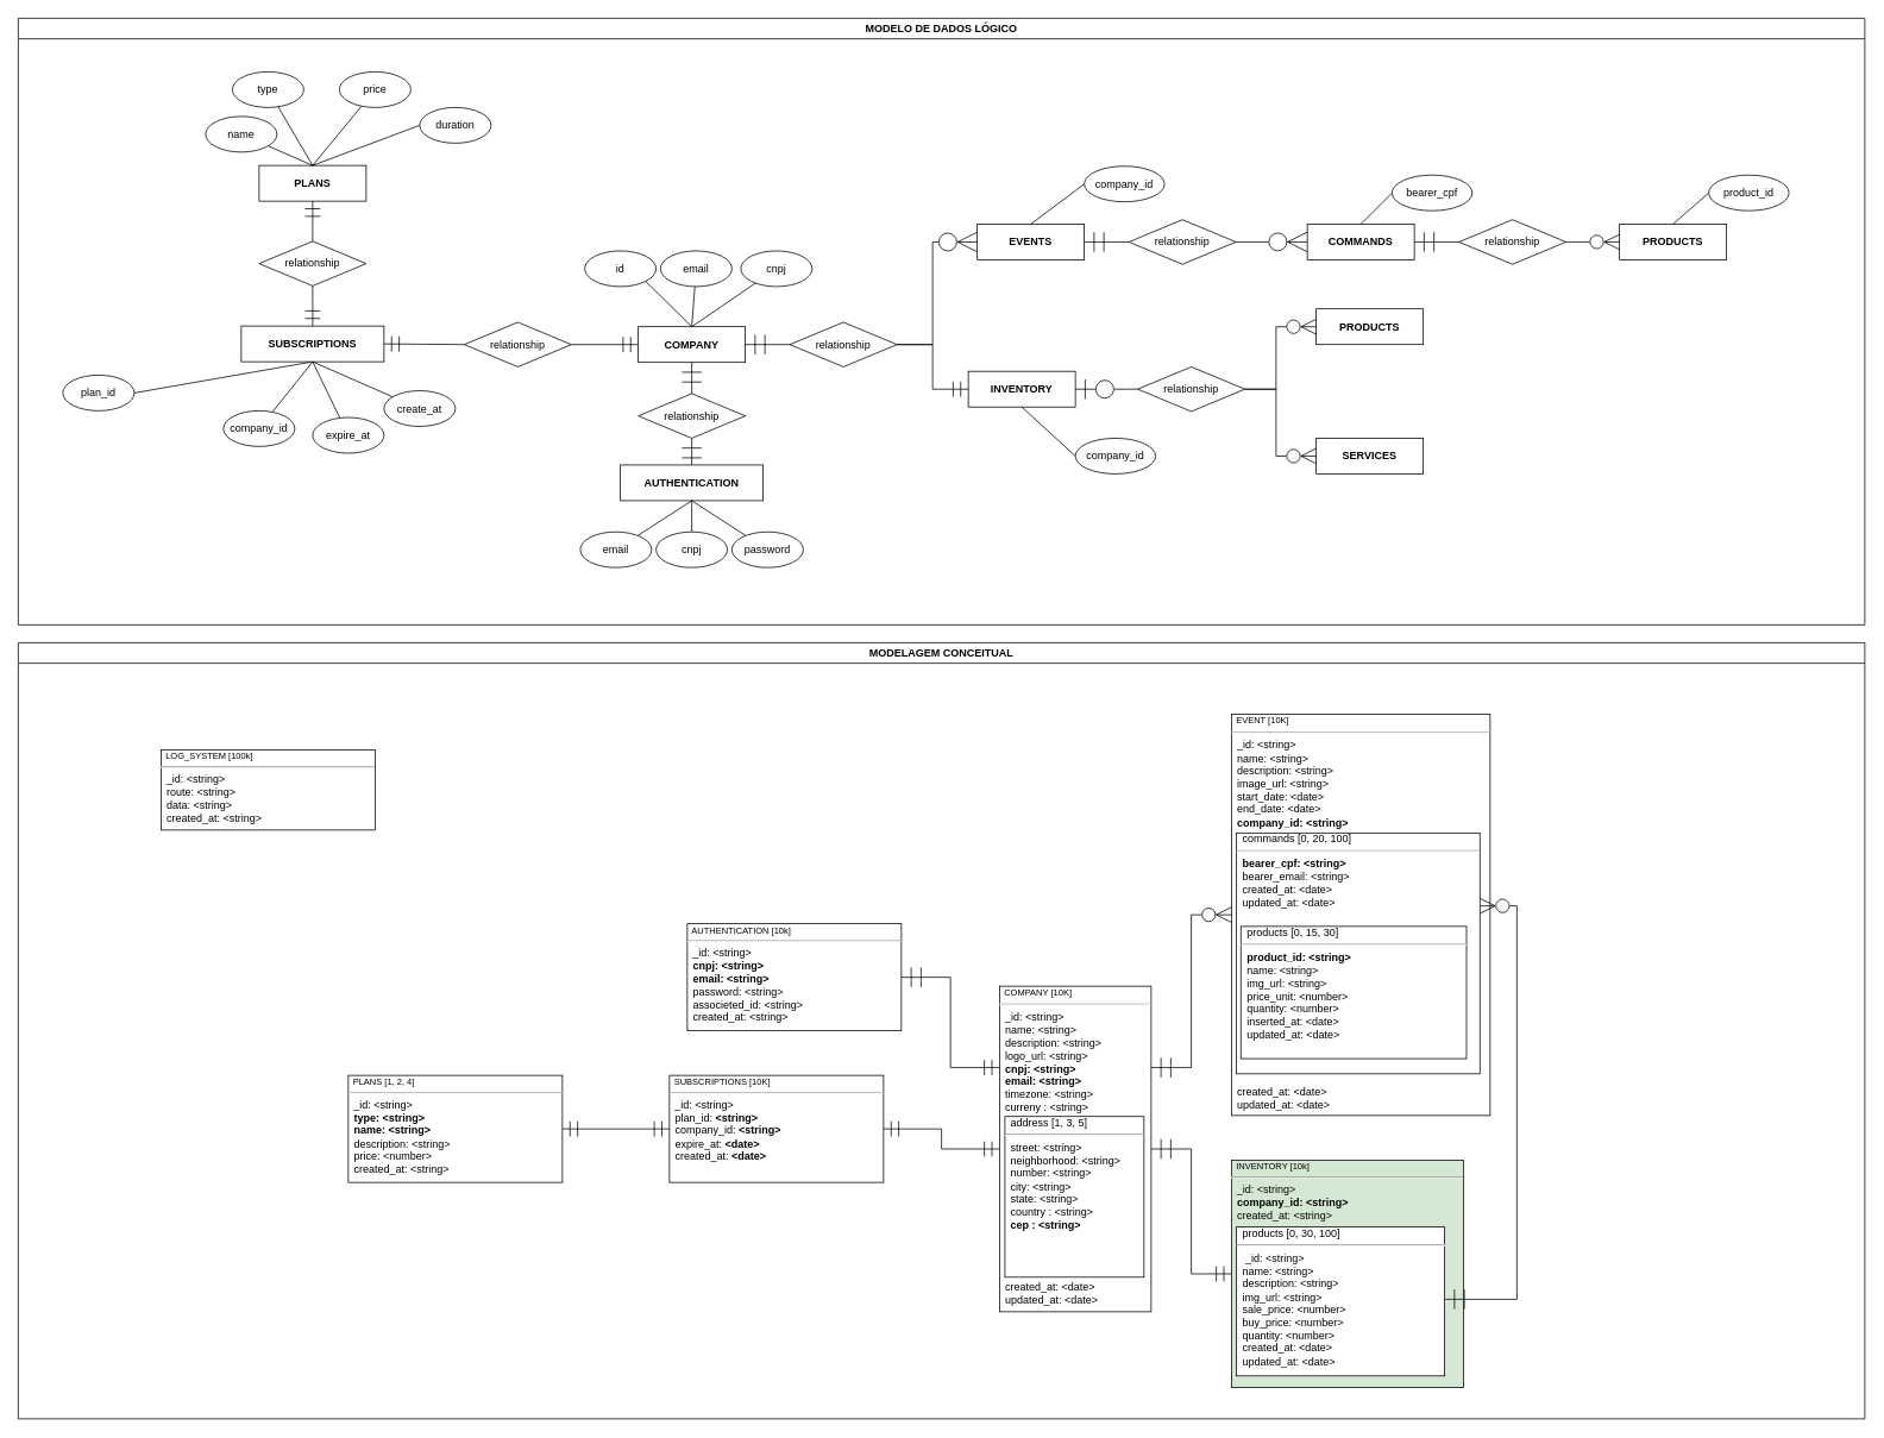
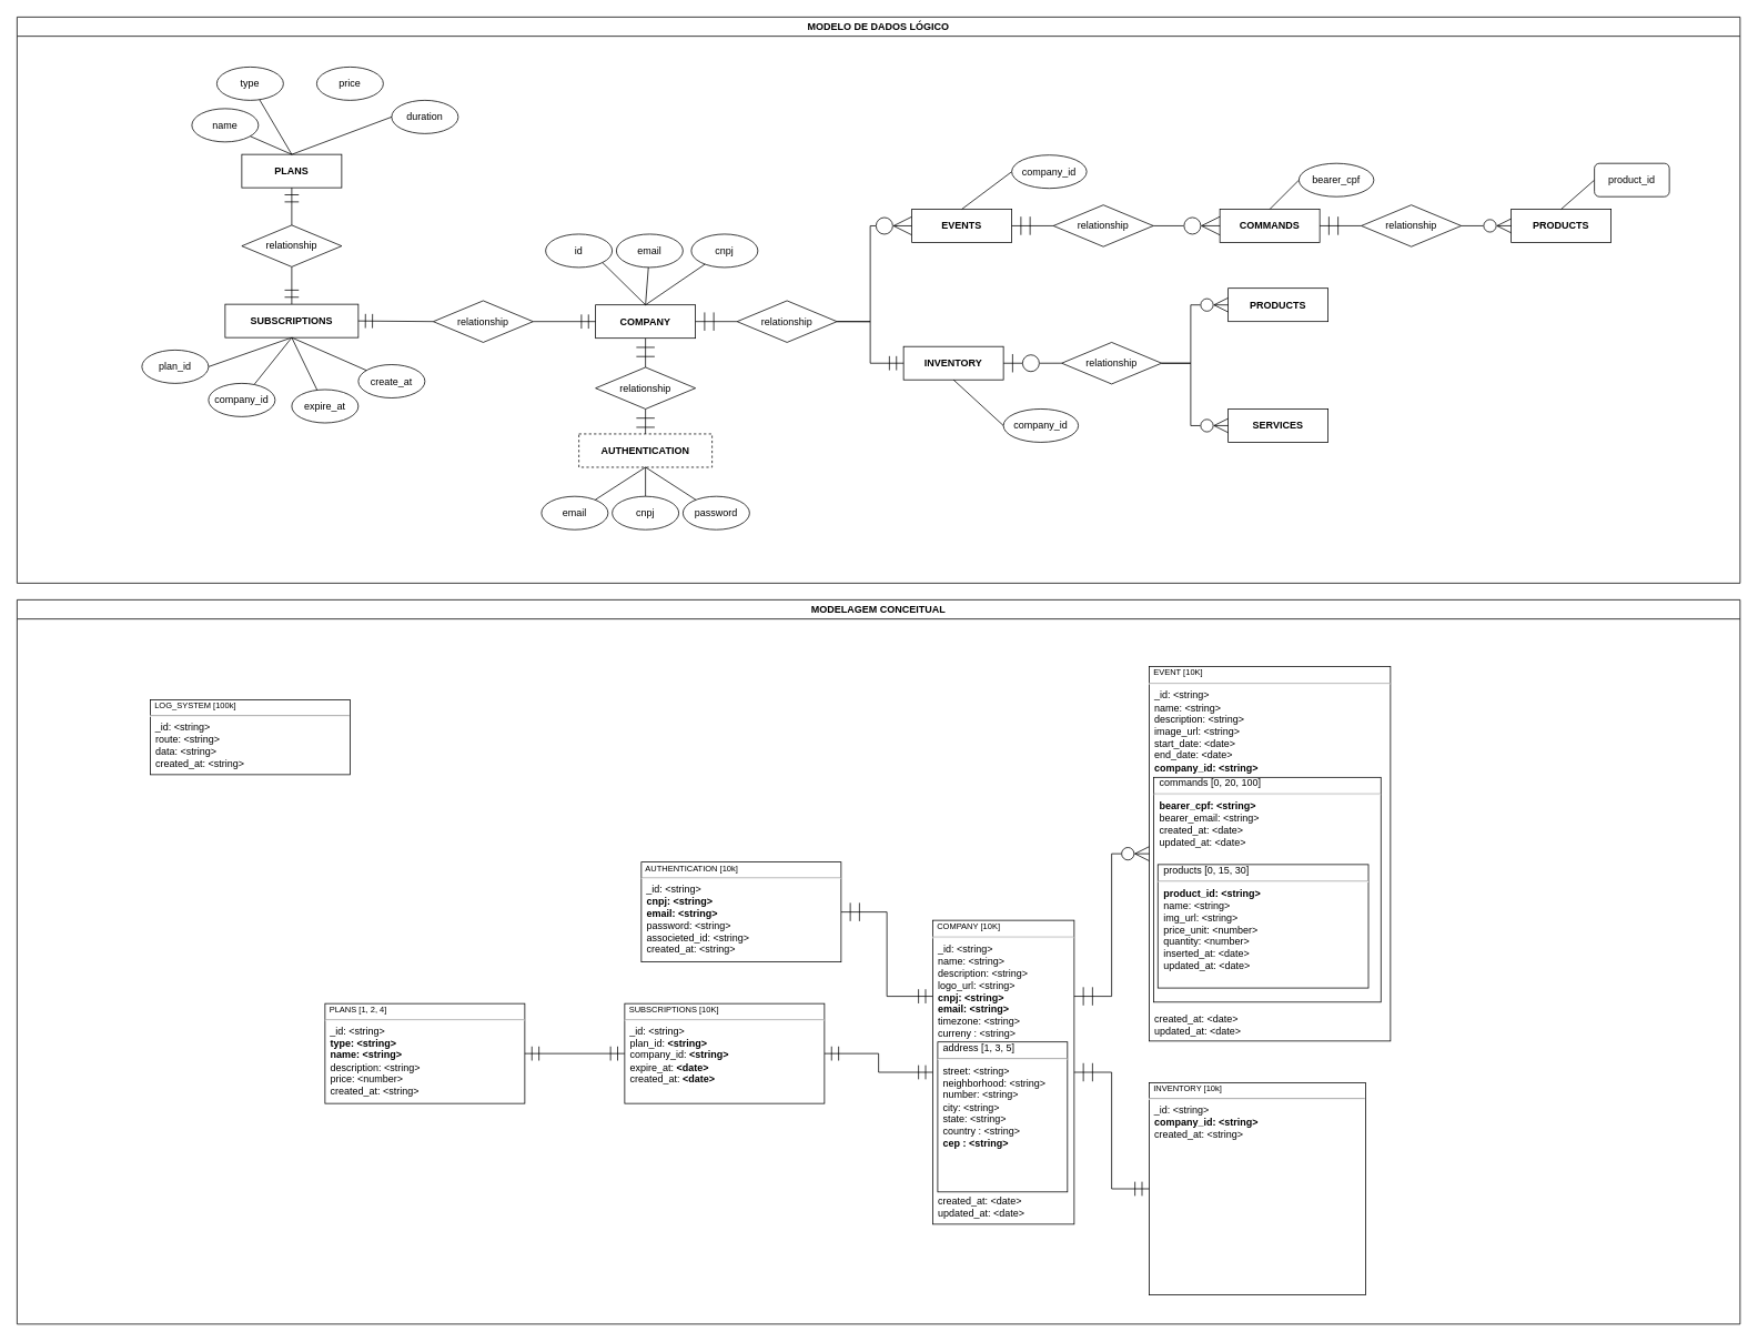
- <mxCell id="81" style="edgeStyle=none;rounded=0;orthogonalLoop=1;jettySize=auto;html=1;entryX=0.5;entryY=0;entryDx=0;entryDy=0;endArrow=none;endFill=0;" parent="30" source="82" target="76" edge="1"><mxGeometry relative="1" as="geometry" /></mxCell>
- <mxCell id="68" value="product_id" style="ellipse;whiteSpace=wrap;html=1;rounded=0;" parent="30" vertex="1"><mxGeometry x="1895" y="175.75" width="90" height="40" as="geometry" /></mxCell>
+ <mxCell id="68" value="product_id" style="whiteSpace=wrap;html=1;rounded=1;" parent="30" vertex="1"><mxGeometry x="1895" y="175.75" width="90" height="40" as="geometry" /></mxCell>
- <mxCell id="90" value="plan_id" style="ellipse;whiteSpace=wrap;html=1;rounded=0;" parent="30" vertex="1"><mxGeometry x="50" y="400" width="80" height="40" as="geometry" /></mxCell>
+ <mxCell id="90" value="plan_id" style="ellipse;whiteSpace=wrap;html=1;rounded=0;" parent="30" vertex="1"><mxGeometry x="150" y="400" width="80" height="40" as="geometry" /></mxCell>
- <mxCell id="53" value="&lt;b&gt;AUTHENTICATION&lt;/b&gt;" style="rounded=0;whiteSpace=wrap;html=1;" parent="30" vertex="1"><mxGeometry x="675" y="500.75" width="160" height="40" as="geometry" /></mxCell>
+ <mxCell id="53" value="&lt;b&gt;AUTHENTICATION&lt;/b&gt;" style="rounded=0;whiteSpace=wrap;html=1;dashed=1;" parent="30" vertex="1"><mxGeometry x="675" y="500.75" width="160" height="40" as="geometry" /></mxCell>
- <mxCell id="25" style="edgeStyle=orthogonalEdgeStyle;rounded=0;jumpSize=10;orthogonalLoop=1;jettySize=auto;html=1;startArrow=ERmandOne;startFill=0;endArrow=ERzeroToMany;endFill=0;startSize=20;endSize=15;jumpStyle=gap;" parent="2" source="22" target="12" edge="1"><mxGeometry relative="1" as="geometry"><Array as="points"><mxPoint x="1680" y="736" /><mxPoint x="1680" y="295" /></Array></mxGeometry></mxCell>
- <mxCell id="21" value="&lt;font style=&quot;font-size: 10px;&quot;&gt;&amp;nbsp; INVENTORY [10k]&lt;br&gt;&lt;/font&gt;&lt;hr style=&quot;font-size: 10px;&quot;&gt;&lt;div style=&quot;&quot;&gt;&lt;font style=&quot;font-size: 11px;&quot;&gt;&amp;nbsp;&lt;/font&gt;&lt;font style=&quot;font-size: 12px;&quot;&gt; _id: &amp;lt;string&amp;gt;&lt;/font&gt;&lt;/div&gt;&lt;div style=&quot;&quot;&gt;&lt;font style=&quot;font-size: 12px;&quot;&gt;&lt;b&gt;&amp;nbsp; company_id: &amp;lt;string&amp;gt;&lt;/b&gt;&lt;br&gt;&lt;/font&gt;&lt;/div&gt;&lt;div style=&quot;&quot;&gt;&lt;font style=&quot;font-size: 12px;&quot;&gt;&amp;nbsp; created_at: &amp;lt;string&amp;gt;&lt;/font&gt;&lt;/div&gt;" style="verticalAlign=top;align=left;overflow=fill;fontSize=12;fontFamily=Helvetica;html=1;rounded=0;shadow=0;comic=0;labelBackgroundColor=none;strokeWidth=1;sketch=0;glass=0;absoluteArcSize=0;container=0;portConstraintRotation=0;recursiveResize=1;expand=1;metaEdit=0;resizable=1;resizeWidth=0;enumerate=0;treeMoving=0;treeFolding=0;deletable=1;cloneable=1;imageAspect=1;spacingTop=10;spacingLeft=200;spacingRight=50;fontColor=default;movable=1;rotatable=1;editable=1;connectable=1;fillColor=#d5e8d4;" parent="20" vertex="1"><mxGeometry width="260" height="255.0" as="geometry"><mxRectangle x="300" y="140" width="150" height="160" as="alternateBounds" /></mxGeometry></mxCell>
+ <mxCell id="21" value="&lt;font style=&quot;font-size: 10px;&quot;&gt;&amp;nbsp; INVENTORY [10k]&lt;br&gt;&lt;/font&gt;&lt;hr style=&quot;font-size: 10px;&quot;&gt;&lt;div style=&quot;&quot;&gt;&lt;font style=&quot;font-size: 11px;&quot;&gt;&amp;nbsp;&lt;/font&gt;&lt;font style=&quot;font-size: 12px;&quot;&gt; _id: &amp;lt;string&amp;gt;&lt;/font&gt;&lt;/div&gt;&lt;div style=&quot;&quot;&gt;&lt;font style=&quot;font-size: 12px;&quot;&gt;&lt;b&gt;&amp;nbsp; company_id: &amp;lt;string&amp;gt;&lt;/b&gt;&lt;br&gt;&lt;/font&gt;&lt;/div&gt;&lt;div style=&quot;&quot;&gt;&lt;font style=&quot;font-size: 12px;&quot;&gt;&amp;nbsp; created_at: &amp;lt;string&amp;gt;&lt;/font&gt;&lt;/div&gt;" style="verticalAlign=top;align=left;overflow=fill;fontSize=12;fontFamily=Helvetica;html=1;rounded=0;shadow=0;comic=0;labelBackgroundColor=none;strokeWidth=1;sketch=0;glass=0;absoluteArcSize=0;container=0;portConstraintRotation=0;recursiveResize=1;expand=1;metaEdit=0;resizable=1;resizeWidth=0;enumerate=0;treeMoving=0;treeFolding=0;deletable=1;cloneable=1;imageAspect=1;spacingTop=10;spacingLeft=200;spacingRight=50;fontColor=default;movable=1;rotatable=1;editable=1;connectable=1;" parent="20" vertex="1"><mxGeometry width="260" height="255.0" as="geometry"><mxRectangle x="300" y="140" width="150" height="160" as="alternateBounds" /></mxGeometry></mxCell>
- <mxCell id="22" value="&amp;nbsp; products [0, 30, 100]&lt;br&gt;&lt;hr&gt;&lt;div&gt;&amp;nbsp;&amp;nbsp; _id: &amp;lt;string&amp;gt;&lt;/div&gt;&lt;div&gt;&amp;nbsp; name: &amp;lt;string&amp;gt;&lt;/div&gt;&lt;div&gt;&amp;nbsp; description: &amp;lt;string&amp;gt;&lt;/div&gt;&lt;div&gt;&amp;nbsp; img_url: &amp;lt;string&amp;gt;&lt;/div&gt;&lt;div&gt;&amp;nbsp; sale_price: &amp;lt;number&amp;gt;&lt;/div&gt;&lt;div&gt;&amp;nbsp; buy_price: &amp;lt;number&amp;gt;&lt;/div&gt;&lt;div&gt;&amp;nbsp; quantity: &amp;lt;number&amp;gt;&lt;/div&gt;&lt;div&gt;&amp;nbsp; created_at: &amp;lt;date&amp;gt;&lt;/div&gt;&lt;div&gt;&amp;nbsp; updated_at: &amp;lt;date&amp;gt;&lt;br&gt;&lt;/div&gt;&lt;div&gt;&lt;br&gt;&lt;/div&gt;" style="verticalAlign=top;align=left;overflow=fill;fontSize=12;fontFamily=Helvetica;html=1;rounded=0;shadow=0;comic=0;labelBackgroundColor=none;strokeWidth=1;sketch=0;glass=0;absoluteArcSize=0;container=0;portConstraintRotation=0;recursiveResize=1;expand=1;metaEdit=0;resizable=1;resizeWidth=0;enumerate=0;treeMoving=0;treeFolding=0;deletable=1;cloneable=1;imageAspect=1;spacingTop=10;spacingLeft=200;spacingRight=50;fontColor=default;movable=1;rotatable=1;editable=1;connectable=1;" parent="20" vertex="1"><mxGeometry x="5.5" y="75" width="233.5" height="166.89" as="geometry"><mxRectangle x="300" y="140" width="150" height="160" as="alternateBounds" /></mxGeometry></mxCell>
